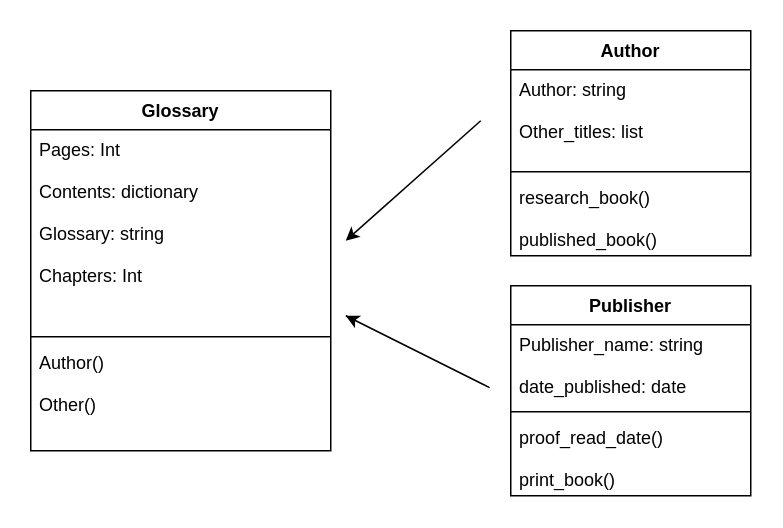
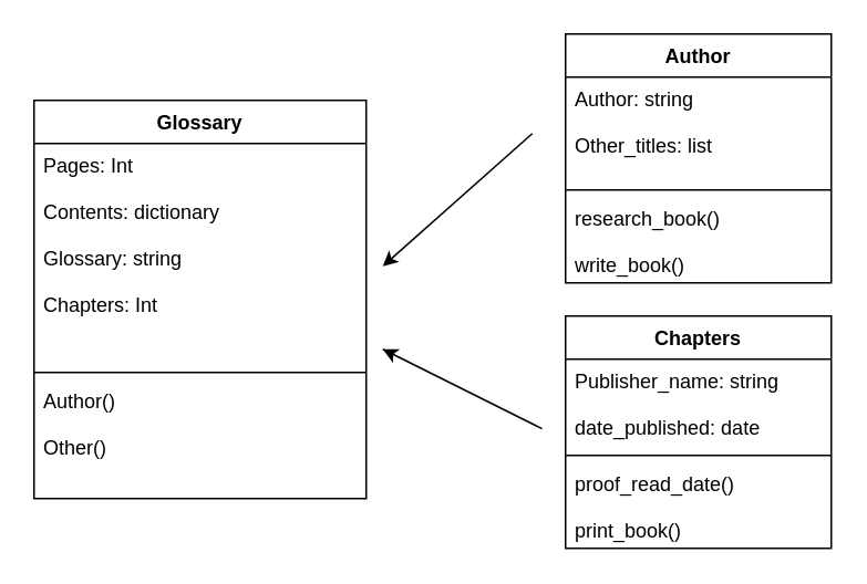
- <mxCell id="5" value="research_book()&#10;&#10;published_book()" style="text;strokeColor=none;fillColor=none;align=left;verticalAlign=top;spacingLeft=4;spacingRight=4;overflow=hidden;rotatable=0;points=[[0,0.5],[1,0.5]];portConstraint=eastwest;" vertex="1" parent="2"><mxGeometry y="98" width="160" height="52" as="geometry" /></mxCell>
+ <mxCell id="5" value="research_book()&#10;&#10;write_book()" style="text;strokeColor=none;fillColor=none;align=left;verticalAlign=top;spacingLeft=4;spacingRight=4;overflow=hidden;rotatable=0;points=[[0,0.5],[1,0.5]];portConstraint=eastwest;" vertex="1" parent="2"><mxGeometry y="98" width="160" height="52" as="geometry" /></mxCell>
- <mxCell id="8" value="Publisher" style="swimlane;fontStyle=1;align=center;verticalAlign=top;childLayout=stackLayout;horizontal=1;startSize=26;horizontalStack=0;resizeParent=1;resizeParentMax=0;resizeLast=0;collapsible=1;marginBottom=0;" vertex="1" parent="1"><mxGeometry x="340" y="190" width="160" height="140" as="geometry" /></mxCell>
+ <mxCell id="8" value="Chapters" style="swimlane;fontStyle=1;align=center;verticalAlign=top;childLayout=stackLayout;horizontal=1;startSize=26;horizontalStack=0;resizeParent=1;resizeParentMax=0;resizeLast=0;collapsible=1;marginBottom=0;" vertex="1" parent="1"><mxGeometry x="340" y="190" width="160" height="140" as="geometry" /></mxCell>
